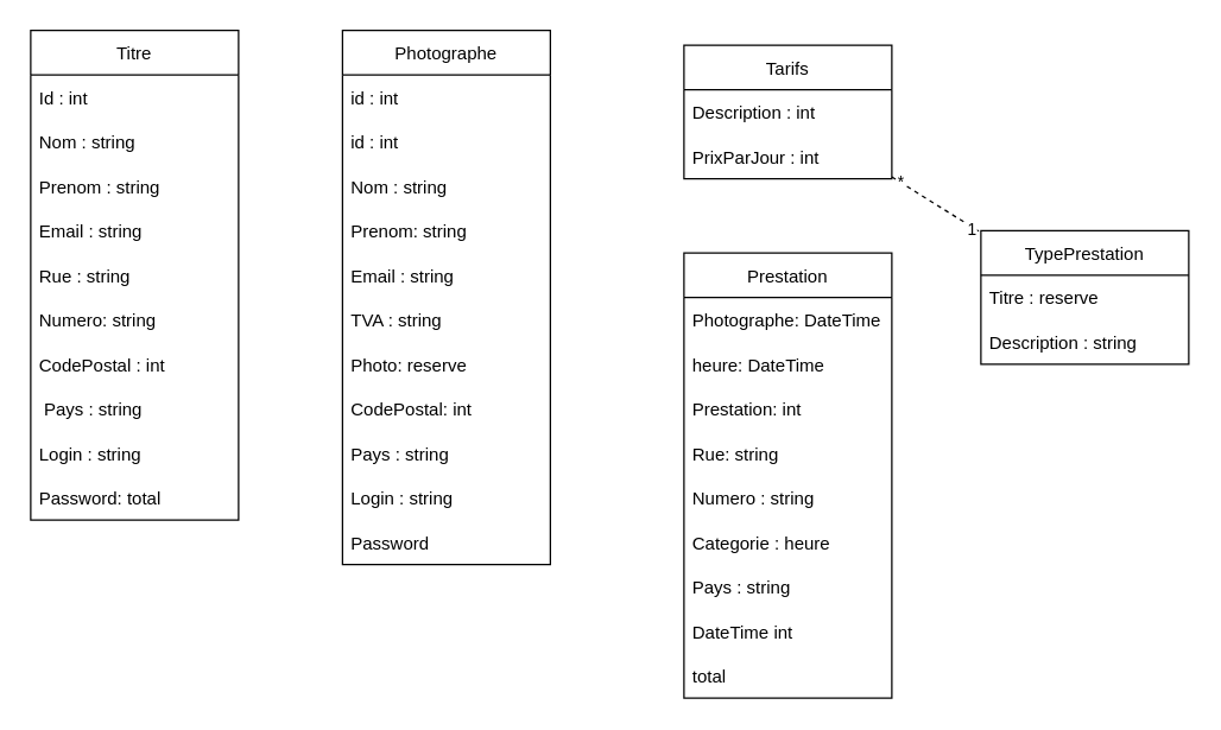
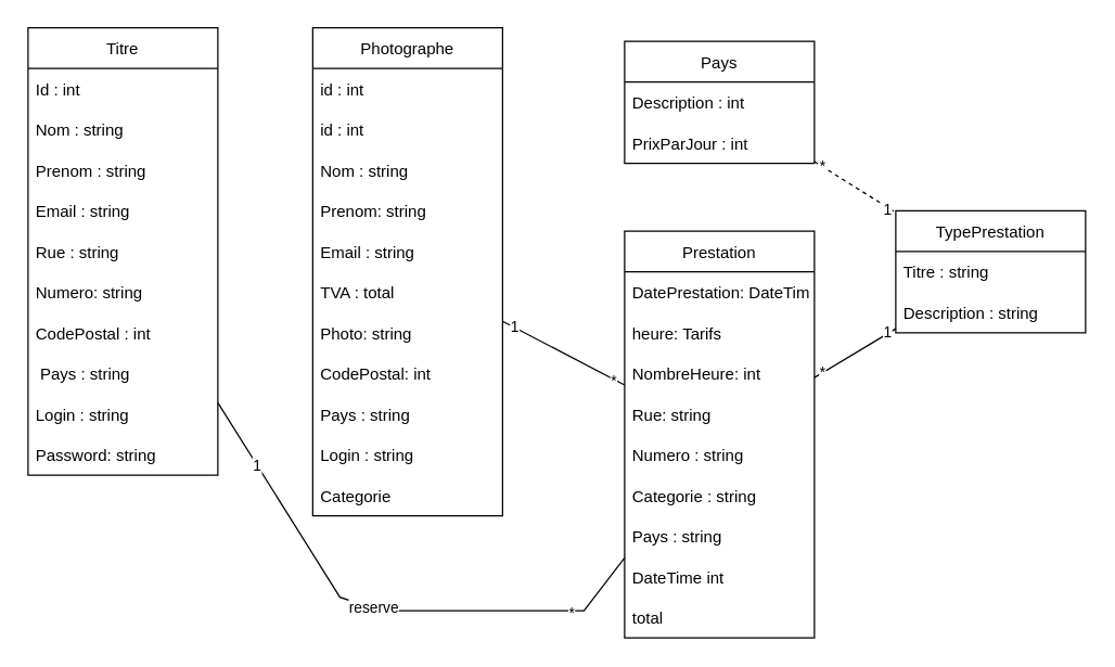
- <mxCell id="47" value="Tarifs" style="swimlane;fontStyle=0;childLayout=stackLayout;horizontal=1;startSize=30;horizontalStack=0;resizeParent=1;resizeParentMax=0;resizeLast=0;collapsible=1;marginBottom=0;" vertex="1" parent="1"><mxGeometry x="460" y="30" width="140" height="90" as="geometry" /></mxCell>
+ <mxCell id="47" value="Pays" style="swimlane;fontStyle=0;childLayout=stackLayout;horizontal=1;startSize=30;horizontalStack=0;resizeParent=1;resizeParentMax=0;resizeLast=0;collapsible=1;marginBottom=0;" vertex="1" parent="1"><mxGeometry x="460" y="30" width="140" height="90" as="geometry" /></mxCell>
- <mxCell id="26" value="Titre : reserve" style="text;strokeColor=none;fillColor=none;align=left;verticalAlign=middle;spacingLeft=4;spacingRight=4;overflow=hidden;points=[[0,0.5],[1,0.5]];portConstraint=eastwest;rotatable=0;" parent="25" vertex="1"><mxGeometry y="30" width="140" height="30" as="geometry" /></mxCell>
+ <mxCell id="26" value="Titre : string" style="text;strokeColor=none;fillColor=none;align=left;verticalAlign=middle;spacingLeft=4;spacingRight=4;overflow=hidden;points=[[0,0.5],[1,0.5]];portConstraint=eastwest;rotatable=0;" parent="25" vertex="1"><mxGeometry y="30" width="140" height="30" as="geometry" /></mxCell>
- <mxCell id="19" value="TVA : string" style="text;strokeColor=none;fillColor=none;align=left;verticalAlign=middle;spacingLeft=4;spacingRight=4;overflow=hidden;points=[[0,0.5],[1,0.5]];portConstraint=eastwest;rotatable=0;" parent="13" vertex="1"><mxGeometry y="180" width="140" height="30" as="geometry" /></mxCell>
+ <mxCell id="19" value="TVA : total" style="text;strokeColor=none;fillColor=none;align=left;verticalAlign=middle;spacingLeft=4;spacingRight=4;overflow=hidden;points=[[0,0.5],[1,0.5]];portConstraint=eastwest;rotatable=0;" parent="13" vertex="1"><mxGeometry y="180" width="140" height="30" as="geometry" /></mxCell>
- <mxCell id="32" value="Photographe: DateTime" style="text;strokeColor=none;fillColor=none;align=left;verticalAlign=middle;spacingLeft=4;spacingRight=4;overflow=hidden;points=[[0,0.5],[1,0.5]];portConstraint=eastwest;rotatable=0;" vertex="1" parent="31"><mxGeometry y="30" width="140" height="30" as="geometry" /></mxCell>
+ <mxCell id="32" value="DatePrestation: DateTime" style="text;strokeColor=none;fillColor=none;align=left;verticalAlign=middle;spacingLeft=4;spacingRight=4;overflow=hidden;points=[[0,0.5],[1,0.5]];portConstraint=eastwest;rotatable=0;" vertex="1" parent="31"><mxGeometry y="30" width="140" height="30" as="geometry" /></mxCell>
- <mxCell id="20" value="Photo: reserve" style="text;strokeColor=none;fillColor=none;align=left;verticalAlign=middle;spacingLeft=4;spacingRight=4;overflow=hidden;points=[[0,0.5],[1,0.5]];portConstraint=eastwest;rotatable=0;" parent="13" vertex="1"><mxGeometry y="210" width="140" height="30" as="geometry" /></mxCell>
+ <mxCell id="20" value="Photo: string" style="text;strokeColor=none;fillColor=none;align=left;verticalAlign=middle;spacingLeft=4;spacingRight=4;overflow=hidden;points=[[0,0.5],[1,0.5]];portConstraint=eastwest;rotatable=0;" parent="13" vertex="1"><mxGeometry y="210" width="140" height="30" as="geometry" /></mxCell>
- <mxCell id="33" value="heure: DateTime" style="text;strokeColor=none;fillColor=none;align=left;verticalAlign=middle;spacingLeft=4;spacingRight=4;overflow=hidden;points=[[0,0.5],[1,0.5]];portConstraint=eastwest;rotatable=0;" parent="31" vertex="1"><mxGeometry y="60" width="140" height="30" as="geometry" /></mxCell>
+ <mxCell id="33" value="heure: Tarifs" style="text;strokeColor=none;fillColor=none;align=left;verticalAlign=middle;spacingLeft=4;spacingRight=4;overflow=hidden;points=[[0,0.5],[1,0.5]];portConstraint=eastwest;rotatable=0;" parent="31" vertex="1"><mxGeometry y="60" width="140" height="30" as="geometry" /></mxCell>
+ <mxCell id="28" value="" style="endArrow=none;html=1;rounded=0;" parent="1" source="31" target="13" edge="1"><mxGeometry width="50" height="50" relative="1" as="geometry"><mxPoint x="500" y="230" as="sourcePoint" /><mxPoint x="310" y="420" as="targetPoint" /></mxGeometry></mxCell>
+ <mxCell id="29" value="1" style="edgeLabel;html=1;align=center;verticalAlign=middle;resizable=0;points=[];" parent="28" vertex="1" connectable="0"><mxGeometry x="0.814" y="-1" relative="1" as="geometry"><mxPoint as="offset" /></mxGeometry></mxCell>
+ <mxCell id="30" value="*" style="edgeLabel;html=1;align=center;verticalAlign=middle;resizable=0;points=[];" vertex="1" connectable="0" parent="28"><mxGeometry x="-0.83" y="1" relative="1" as="geometry"><mxPoint as="offset" /></mxGeometry></mxCell>
+ <mxCell id="41" value="" style="endArrow=none;html=1;rounded=0;" edge="1" parent="1" source="25" target="31"><mxGeometry width="50" height="50" relative="1" as="geometry"><mxPoint x="550" y="185.631" as="sourcePoint" /><mxPoint x="460.98" y="110.13" as="targetPoint" /></mxGeometry></mxCell>
+ <mxCell id="42" value="*" style="edgeLabel;html=1;align=center;verticalAlign=middle;resizable=0;points=[];" vertex="1" connectable="0" parent="41"><mxGeometry x="0.814" y="-1" relative="1" as="geometry"><mxPoint as="offset" /></mxGeometry></mxCell>
+ <mxCell id="43" value="1" style="edgeLabel;html=1;align=center;verticalAlign=middle;resizable=0;points=[];" vertex="1" connectable="0" parent="41"><mxGeometry x="-0.809" y="-1" relative="1" as="geometry"><mxPoint as="offset" /></mxGeometry></mxCell>
- <mxCell id="34" value="Prestation: int" style="text;strokeColor=none;fillColor=none;align=left;verticalAlign=middle;spacingLeft=4;spacingRight=4;overflow=hidden;points=[[0,0.5],[1,0.5]];portConstraint=eastwest;rotatable=0;" parent="31" vertex="1"><mxGeometry y="90" width="140" height="30" as="geometry" /></mxCell>
+ <mxCell id="34" value="NombreHeure: int" style="text;strokeColor=none;fillColor=none;align=left;verticalAlign=middle;spacingLeft=4;spacingRight=4;overflow=hidden;points=[[0,0.5],[1,0.5]];portConstraint=eastwest;rotatable=0;" parent="31" vertex="1"><mxGeometry y="90" width="140" height="30" as="geometry" /></mxCell>
- <mxCell id="12" value="Password: total" style="text;strokeColor=none;fillColor=none;align=left;verticalAlign=middle;spacingLeft=4;spacingRight=4;overflow=hidden;points=[[0,0.5],[1,0.5]];portConstraint=eastwest;rotatable=0;" parent="2" vertex="1"><mxGeometry y="300" width="140" height="30" as="geometry" /></mxCell>
+ <mxCell id="12" value="Password: string" style="text;strokeColor=none;fillColor=none;align=left;verticalAlign=middle;spacingLeft=4;spacingRight=4;overflow=hidden;points=[[0,0.5],[1,0.5]];portConstraint=eastwest;rotatable=0;" parent="2" vertex="1"><mxGeometry y="300" width="140" height="30" as="geometry" /></mxCell>
- <mxCell id="24" value="Password" style="text;strokeColor=none;fillColor=none;align=left;verticalAlign=middle;spacingLeft=4;spacingRight=4;overflow=hidden;points=[[0,0.5],[1,0.5]];portConstraint=eastwest;rotatable=0;" parent="13" vertex="1"><mxGeometry y="330" width="140" height="30" as="geometry" /></mxCell>
+ <mxCell id="24" value="Categorie" style="text;strokeColor=none;fillColor=none;align=left;verticalAlign=middle;spacingLeft=4;spacingRight=4;overflow=hidden;points=[[0,0.5],[1,0.5]];portConstraint=eastwest;rotatable=0;" parent="13" vertex="1"><mxGeometry y="330" width="140" height="30" as="geometry" /></mxCell>
- <mxCell id="37" value="Categorie : heure" style="text;strokeColor=none;fillColor=none;align=left;verticalAlign=middle;spacingLeft=4;spacingRight=4;overflow=hidden;points=[[0,0.5],[1,0.5]];portConstraint=eastwest;rotatable=0;" parent="31" vertex="1"><mxGeometry y="180" width="140" height="30" as="geometry" /></mxCell>
+ <mxCell id="37" value="Categorie : string" style="text;strokeColor=none;fillColor=none;align=left;verticalAlign=middle;spacingLeft=4;spacingRight=4;overflow=hidden;points=[[0,0.5],[1,0.5]];portConstraint=eastwest;rotatable=0;" parent="31" vertex="1"><mxGeometry y="180" width="140" height="30" as="geometry" /></mxCell>
+ <mxCell id="44" value="reserve" style="endArrow=none;html=1;rounded=0;" edge="1" parent="1" source="2" target="31"><mxGeometry x="-0.021" width="50" height="50" relative="1" as="geometry"><mxPoint x="250" y="417.6" as="sourcePoint" /><mxPoint x="380" y="51.96" as="targetPoint" /><Array as="points"><mxPoint x="250" y="440" /><mxPoint x="280" y="450" /><mxPoint x="430" y="450" /></Array><mxPoint as="offset" /></mxGeometry></mxCell>
+ <mxCell id="45" value="*" style="edgeLabel;html=1;align=center;verticalAlign=middle;resizable=0;points=[];" vertex="1" connectable="0" parent="44"><mxGeometry x="0.706" y="-1" relative="1" as="geometry"><mxPoint as="offset" /></mxGeometry></mxCell>
+ <mxCell id="46" value="1" style="edgeLabel;html=1;align=center;verticalAlign=middle;resizable=0;points=[];" vertex="1" connectable="0" parent="44"><mxGeometry x="-0.73" relative="1" as="geometry"><mxPoint as="offset" /></mxGeometry></mxCell>
